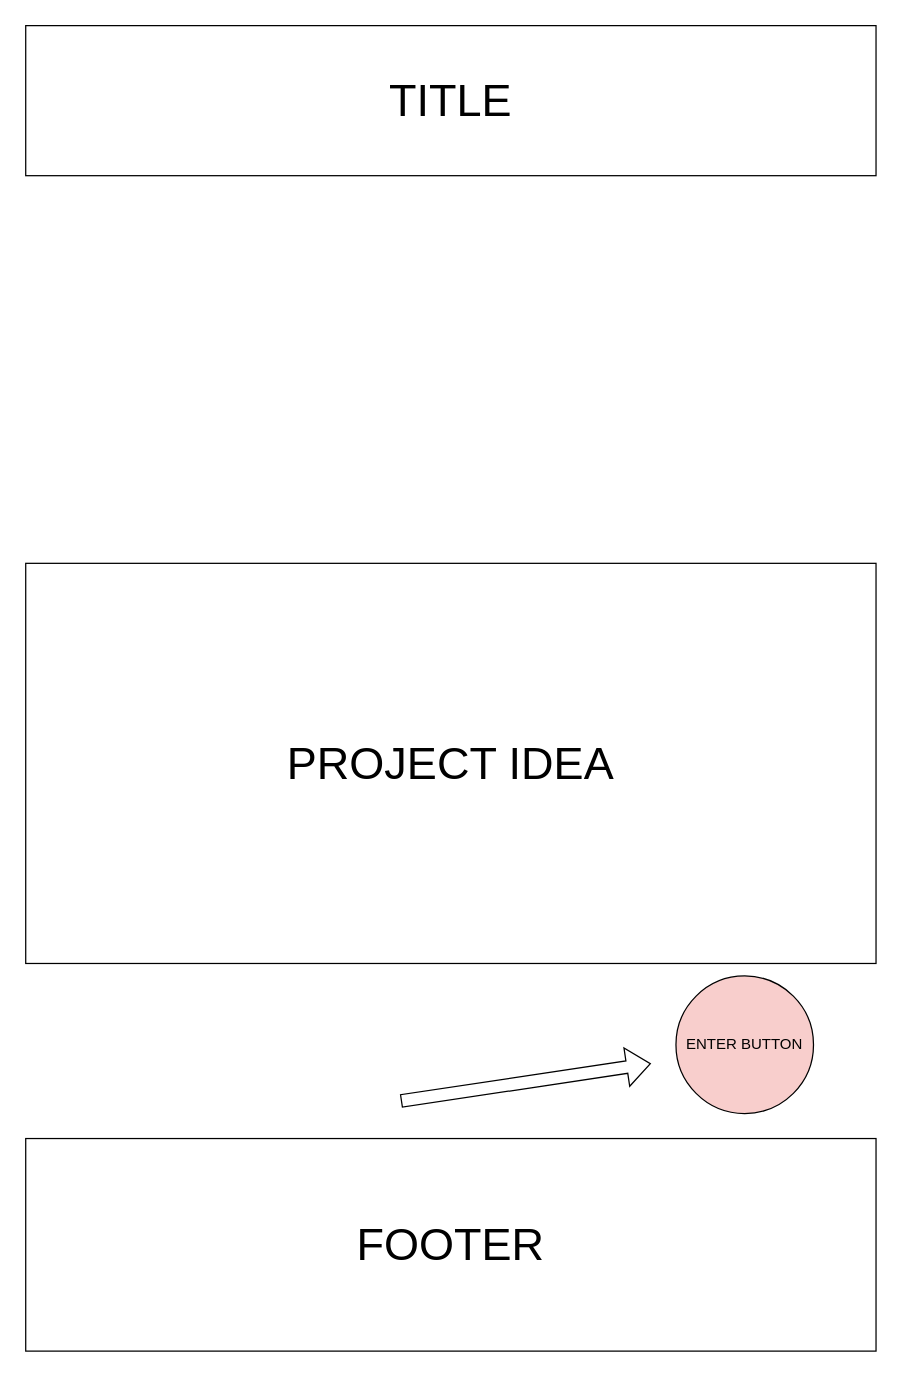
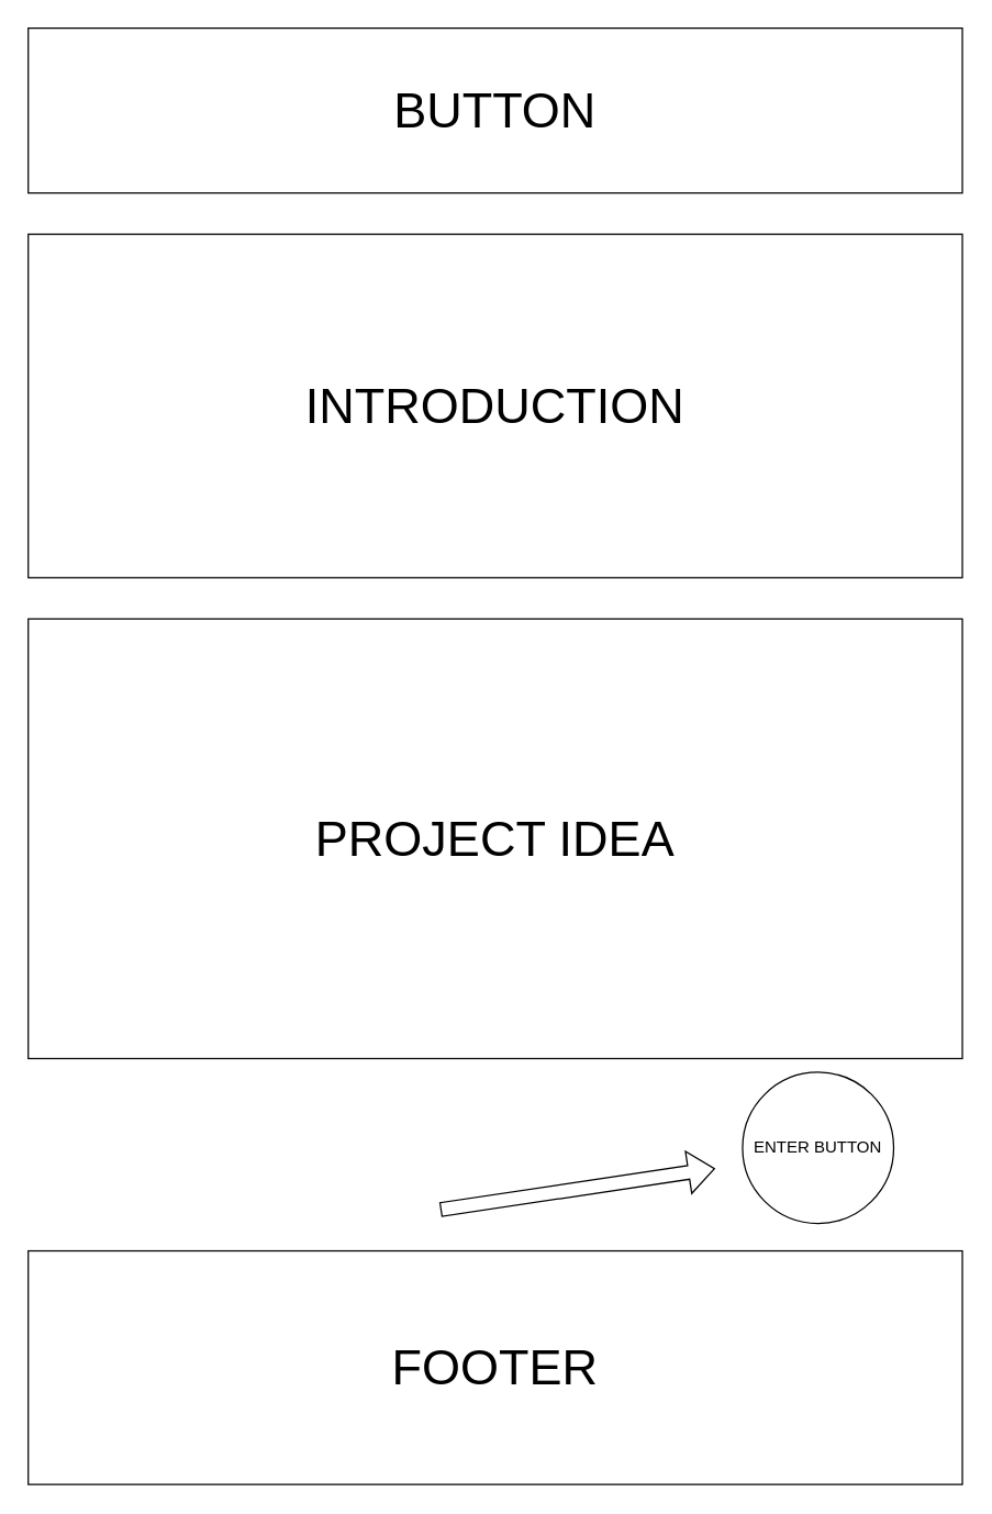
- <mxCell id="2" value="&lt;font style=&quot;font-size: 36px;&quot;&gt;TITLE&lt;/font&gt;" style="rounded=0;whiteSpace=wrap;html=1;" vertex="1" parent="1"><mxGeometry x="20" y="20" width="680" height="120" as="geometry" /></mxCell>
+ <mxCell id="2" value="&lt;font style=&quot;font-size: 36px;&quot;&gt;BUTTON&lt;/font&gt;" style="rounded=0;whiteSpace=wrap;html=1;" vertex="1" parent="1"><mxGeometry x="20" y="20" width="680" height="120" as="geometry" /></mxCell>
+ <mxCell id="3" value="&lt;font style=&quot;font-size: 36px;&quot;&gt;INTRODUCTION&lt;/font&gt;" style="rounded=0;whiteSpace=wrap;html=1;" vertex="1" parent="1"><mxGeometry x="20" y="170" width="680" height="250" as="geometry" /></mxCell>
- <mxCell id="6" value="ENTER BUTTON" style="ellipse;whiteSpace=wrap;html=1;aspect=fixed;fillColor=#f8cecc;" vertex="1" parent="1"><mxGeometry x="540" y="780" width="110" height="110" as="geometry" /></mxCell>
+ <mxCell id="6" value="ENTER BUTTON" style="ellipse;whiteSpace=wrap;html=1;aspect=fixed;" vertex="1" parent="1"><mxGeometry x="540" y="780" width="110" height="110" as="geometry" /></mxCell>
